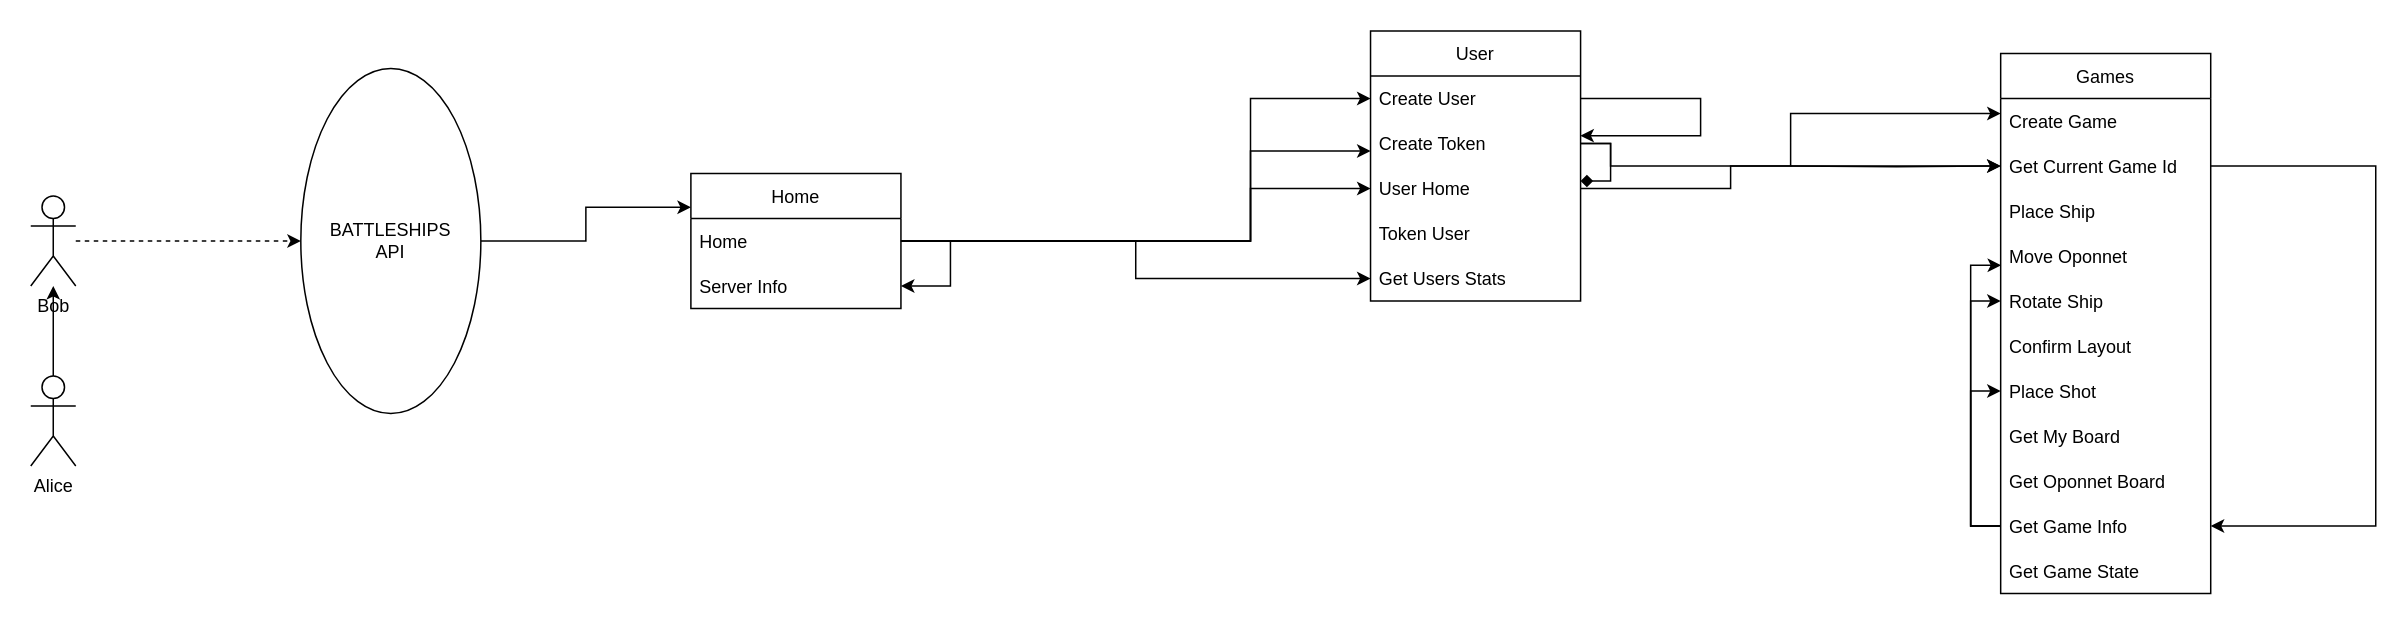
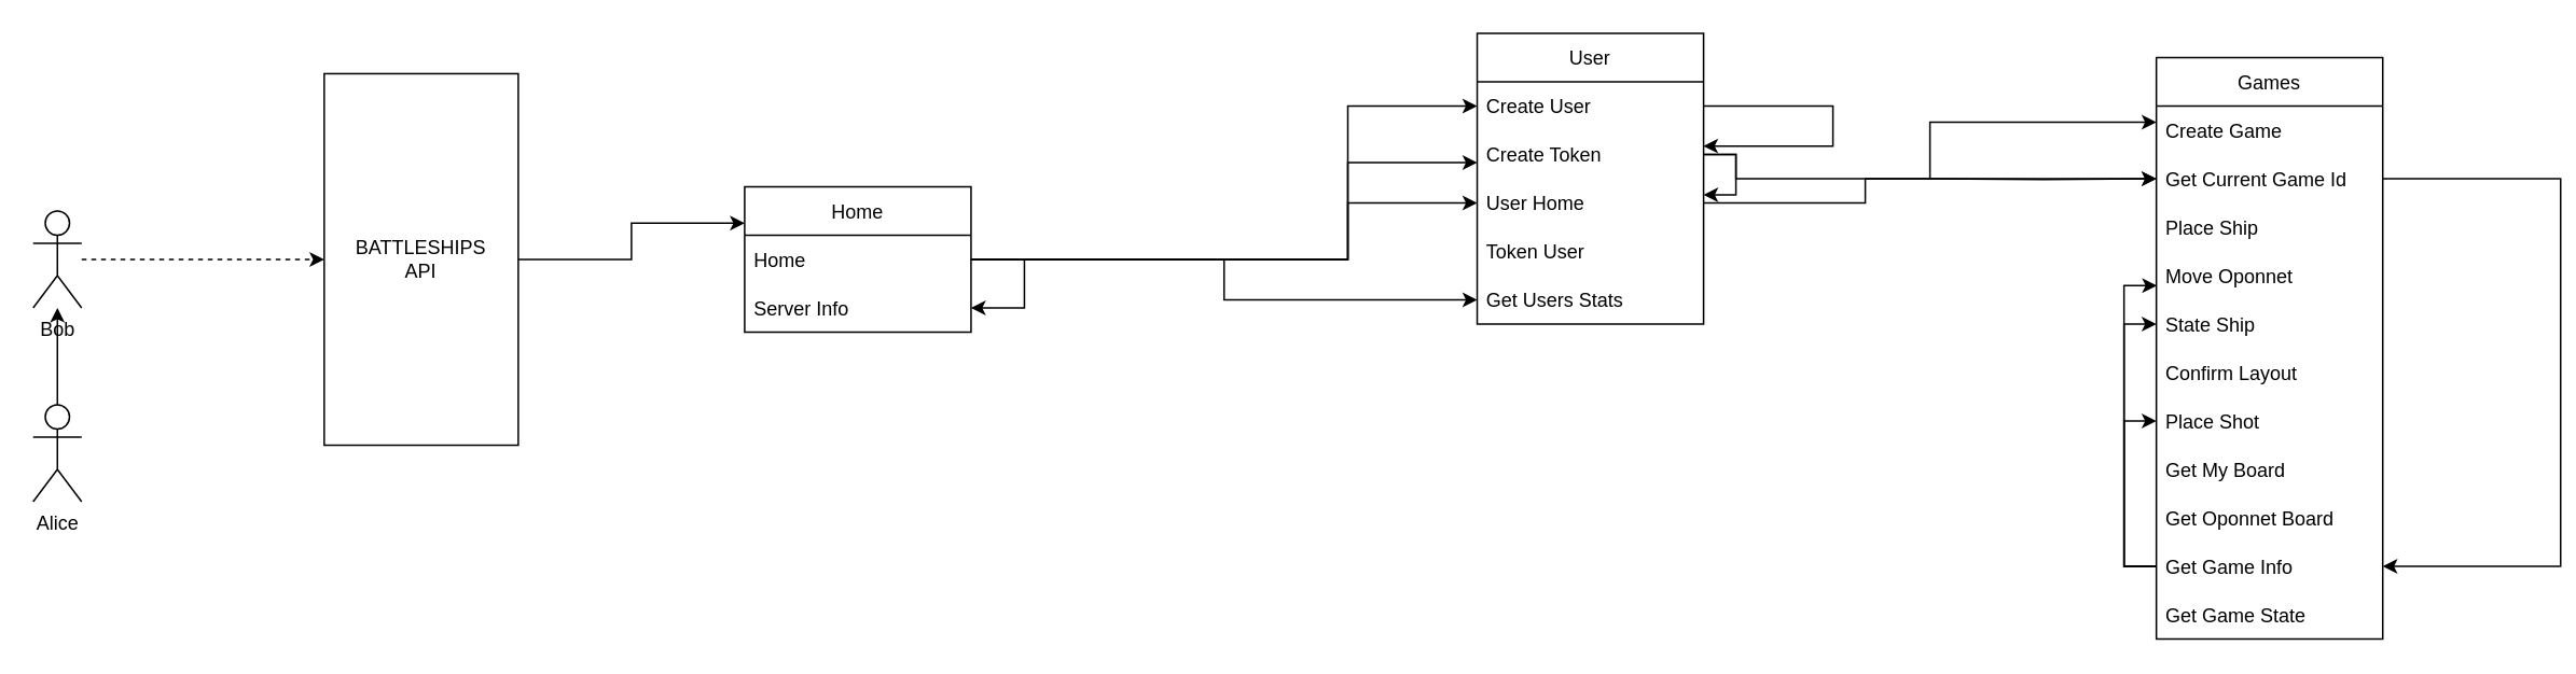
- <mxCell id="13" style="edgeStyle=orthogonalEdgeStyle;rounded=0;orthogonalLoop=1;jettySize=auto;html=1;exitX=1;exitY=0.5;exitDx=0;exitDy=0;endArrow=diamond;" edge="1" parent="10" source="14" target="15"><mxGeometry relative="1" as="geometry"><Array as="points"><mxPoint x="160" y="75" /><mxPoint x="160" y="100" /></Array></mxGeometry></mxCell>
+ <mxCell id="13" style="edgeStyle=orthogonalEdgeStyle;rounded=0;orthogonalLoop=1;jettySize=auto;html=1;exitX=1;exitY=0.5;exitDx=0;exitDy=0;" edge="1" parent="10" source="14" target="15"><mxGeometry relative="1" as="geometry"><Array as="points"><mxPoint x="160" y="75" /><mxPoint x="160" y="100" /></Array></mxGeometry></mxCell>
- <mxCell id="5" value="BATTLESHIPS &lt;br&gt;API" style="ellipse;whiteSpace=wrap;html=1;" parent="1" vertex="1"><mxGeometry x="200" y="45" width="120" height="230" as="geometry" /></mxCell>
+ <mxCell id="5" value="BATTLESHIPS &lt;br&gt;API" style="rounded=0;whiteSpace=wrap;html=1;" parent="1" vertex="1"><mxGeometry x="200" y="45" width="120" height="230" as="geometry" /></mxCell>
- <mxCell id="24" value="Rotate Ship" style="text;strokeColor=none;fillColor=none;align=left;verticalAlign=middle;spacingLeft=4;spacingRight=4;overflow=hidden;points=[[0,0.5],[1,0.5]];portConstraint=eastwest;rotatable=0;" parent="18" vertex="1"><mxGeometry y="150" width="140" height="30" as="geometry" /></mxCell>
+ <mxCell id="24" value="State Ship" style="text;strokeColor=none;fillColor=none;align=left;verticalAlign=middle;spacingLeft=4;spacingRight=4;overflow=hidden;points=[[0,0.5],[1,0.5]];portConstraint=eastwest;rotatable=0;" parent="18" vertex="1"><mxGeometry y="150" width="140" height="30" as="geometry" /></mxCell>
